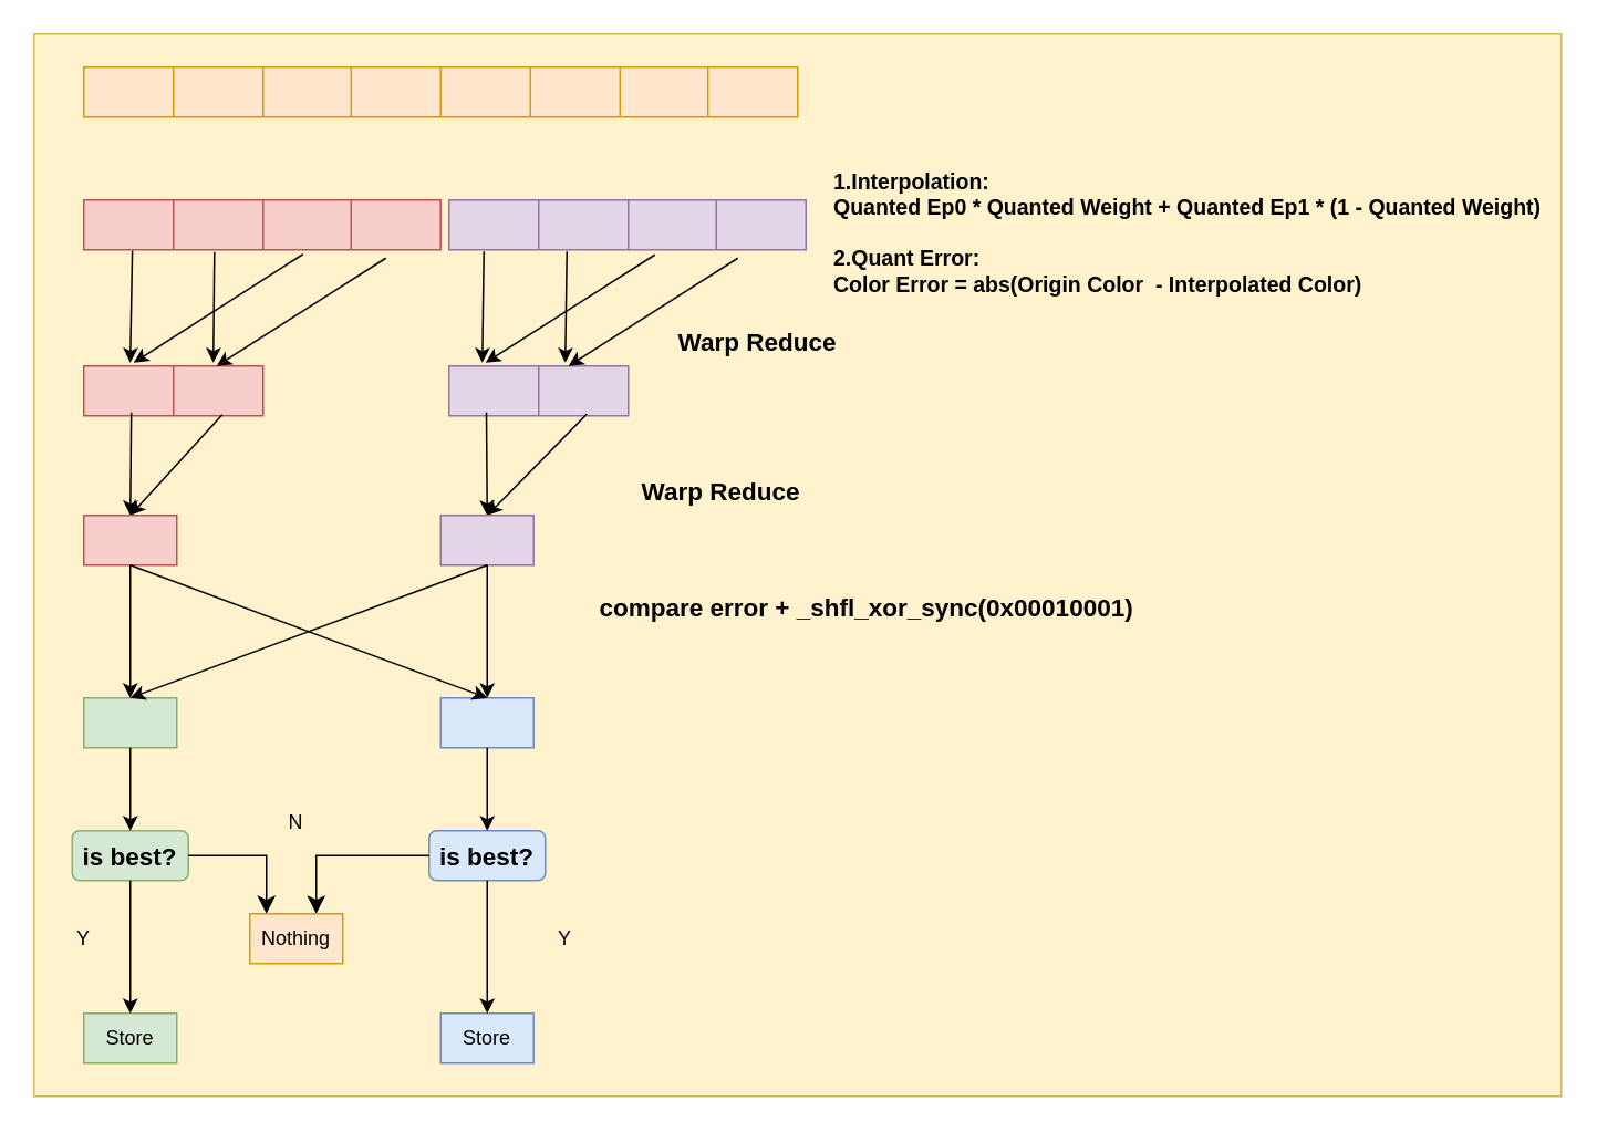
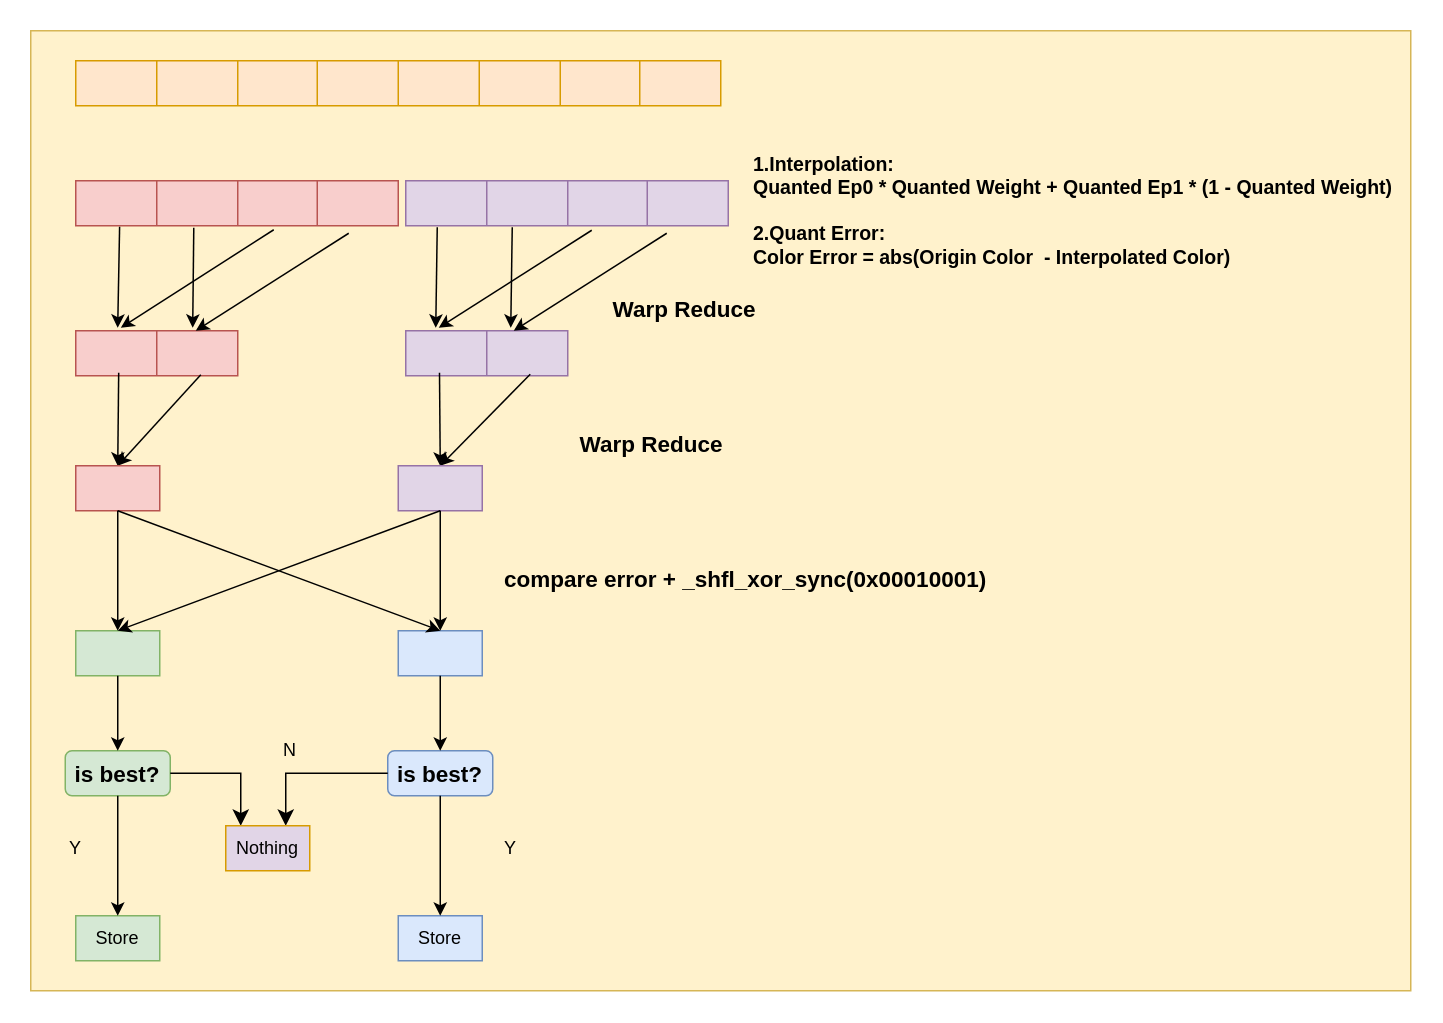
- <mxCell id="54" value="&lt;div style=&quot;&quot;&gt;&lt;span style=&quot;background-color: initial;&quot;&gt;compare error +&amp;nbsp;&lt;/span&gt;&lt;span style=&quot;background-color: initial;&quot;&gt;_shfl_xor_sync(0x00010001)&lt;/span&gt;&lt;/div&gt;" style="text;html=1;align=left;verticalAlign=middle;whiteSpace=wrap;rounded=0;fontStyle=1;fontSize=15;" vertex="1" parent="1"><mxGeometry x="359" y="350" width="426" height="30" as="geometry" /></mxCell>
+ <mxCell id="54" value="&lt;div style=&quot;&quot;&gt;&lt;span style=&quot;background-color: initial;&quot;&gt;compare error +&amp;nbsp;&lt;/span&gt;&lt;span style=&quot;background-color: initial;&quot;&gt;_shfl_xor_sync(0x00010001)&lt;/span&gt;&lt;/div&gt;" style="text;html=1;align=left;verticalAlign=middle;whiteSpace=wrap;rounded=0;fontStyle=1;fontSize=15;" vertex="1" parent="1"><mxGeometry x="334" y="370" width="426" height="30" as="geometry" /></mxCell>
- <mxCell id="70" value="N" style="text;html=1;align=center;verticalAlign=middle;whiteSpace=wrap;rounded=0;" vertex="1" parent="1"><mxGeometry x="148" y="480" width="60" height="30" as="geometry" /></mxCell>
+ <mxCell id="70" value="N" style="text;html=1;align=center;verticalAlign=middle;whiteSpace=wrap;rounded=0;" vertex="1" parent="1"><mxGeometry x="163" y="485" width="60" height="30" as="geometry" /></mxCell>
- <mxCell id="69" value="Nothing" style="rounded=0;whiteSpace=wrap;html=1;fillColor=#ffe6cc;strokeColor=#d79b00;" vertex="1" parent="1"><mxGeometry x="150" y="550" width="56" height="30" as="geometry" /></mxCell>
+ <mxCell id="69" value="Nothing" style="rounded=0;whiteSpace=wrap;html=1;fillColor=#e1d5e7;strokeColor=#d79b00;" vertex="1" parent="1"><mxGeometry x="150" y="550" width="56" height="30" as="geometry" /></mxCell>
